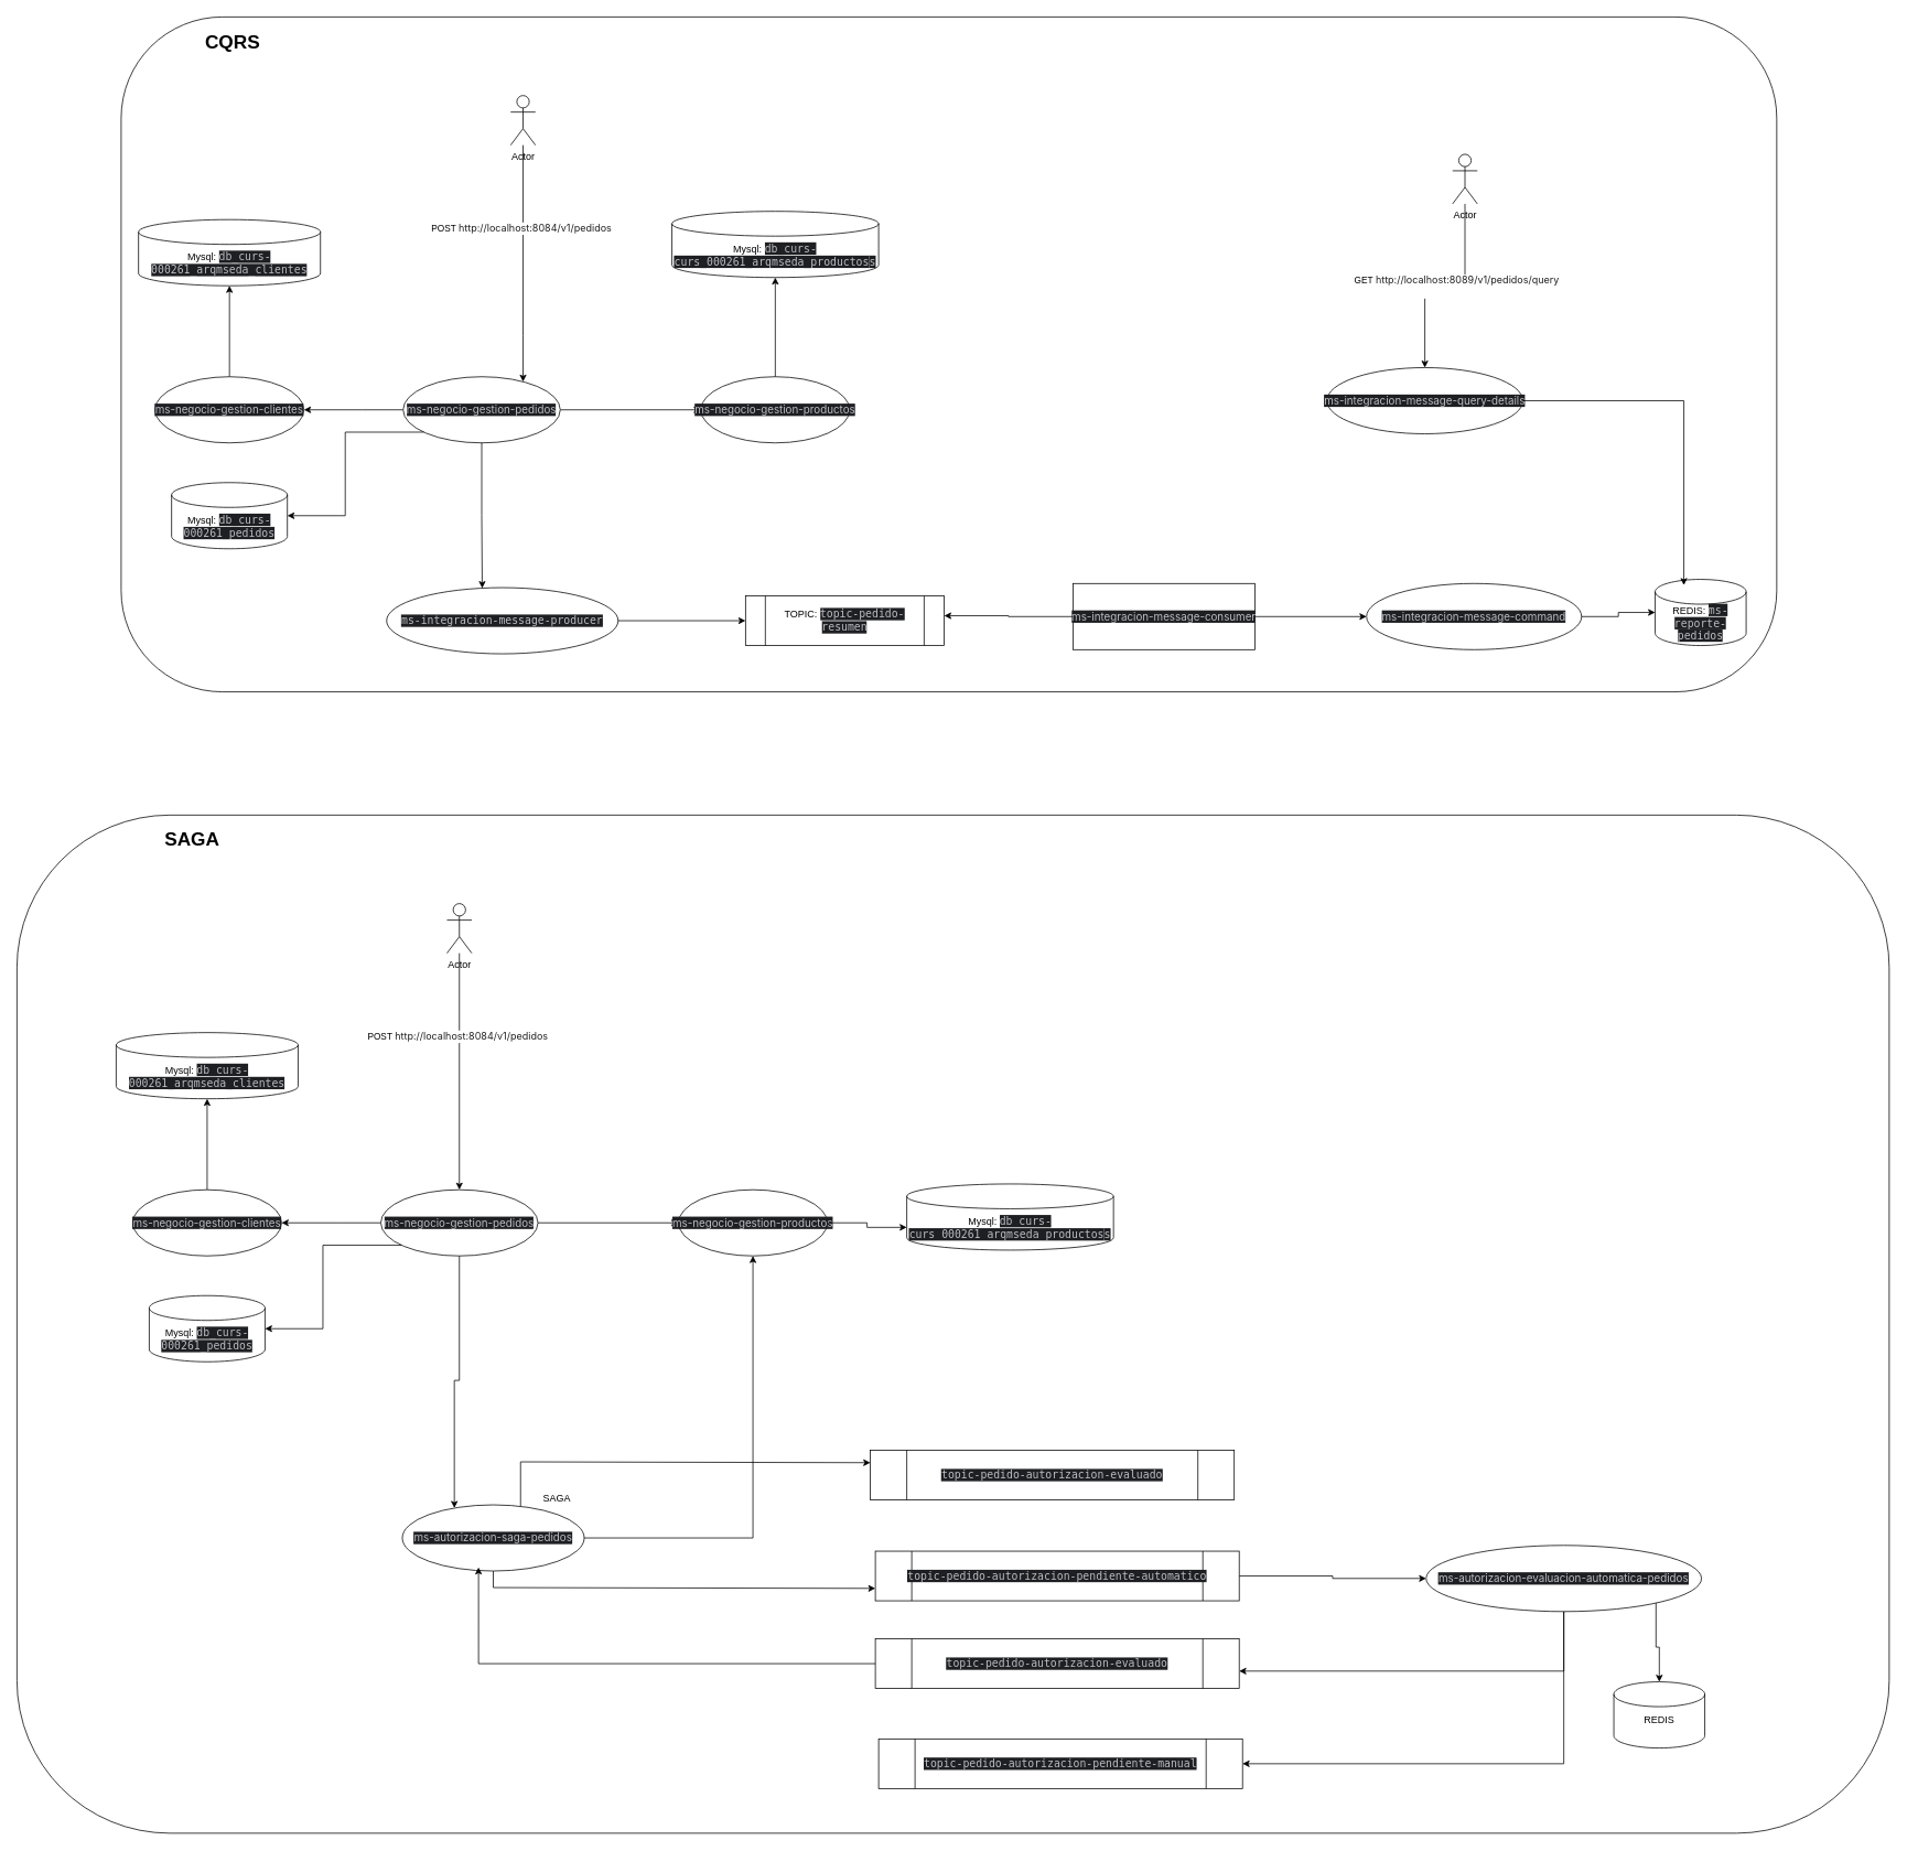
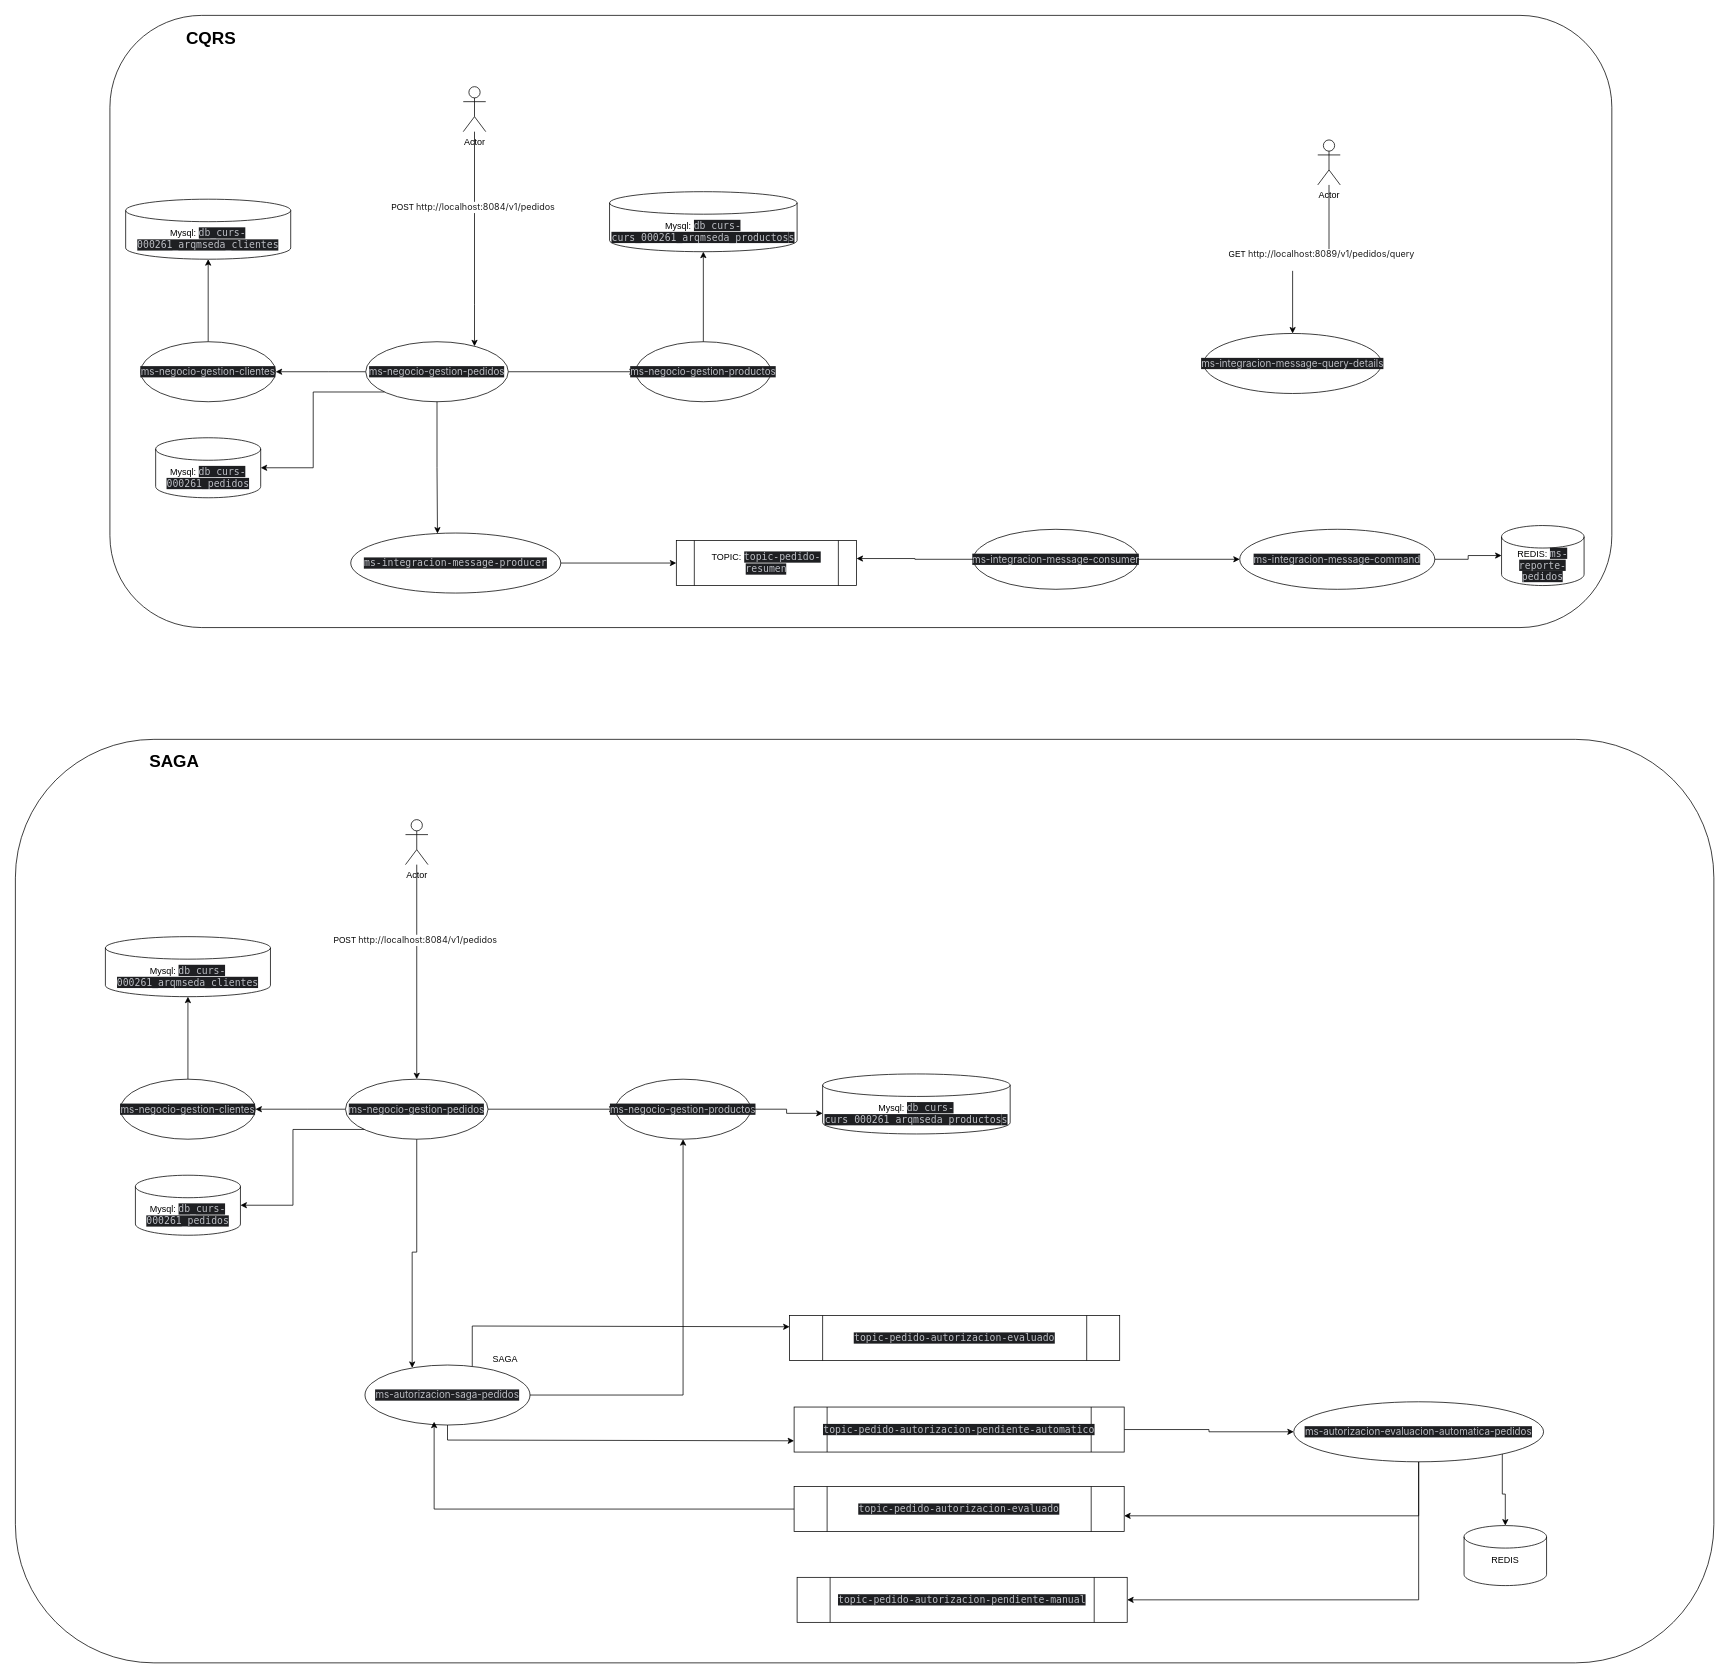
- <mxCell id="28" style="edgeStyle=orthogonalEdgeStyle;rounded=0;orthogonalLoop=1;jettySize=auto;html=1;entryX=0.315;entryY=0.088;entryDx=0;entryDy=0;entryPerimeter=0;" parent="1" source="27" target="8" edge="1"><mxGeometry relative="1" as="geometry" /></mxCell>
- <mxCell id="11" value="&lt;div style=&quot;background-color:#1e1f22;color:#bcbec4&quot;&gt;&lt;pre style=&quot;font-family:'Inter';font-size:9.8pt;&quot;&gt;ms-integracion-message-consumer&lt;/pre&gt;&lt;/div&gt;" style="whiteSpace=wrap;html=1;rounded=0;" parent="1" vertex="1"><mxGeometry x="1297" y="705" width="220" height="80" as="geometry" /></mxCell>
+ <mxCell id="11" value="&lt;div style=&quot;background-color:#1e1f22;color:#bcbec4&quot;&gt;&lt;pre style=&quot;font-family:'Inter';font-size:9.8pt;&quot;&gt;ms-integracion-message-consumer&lt;/pre&gt;&lt;/div&gt;" style="ellipse;whiteSpace=wrap;html=1;" parent="1" vertex="1"><mxGeometry x="1297" y="705" width="220" height="80" as="geometry" /></mxCell>
